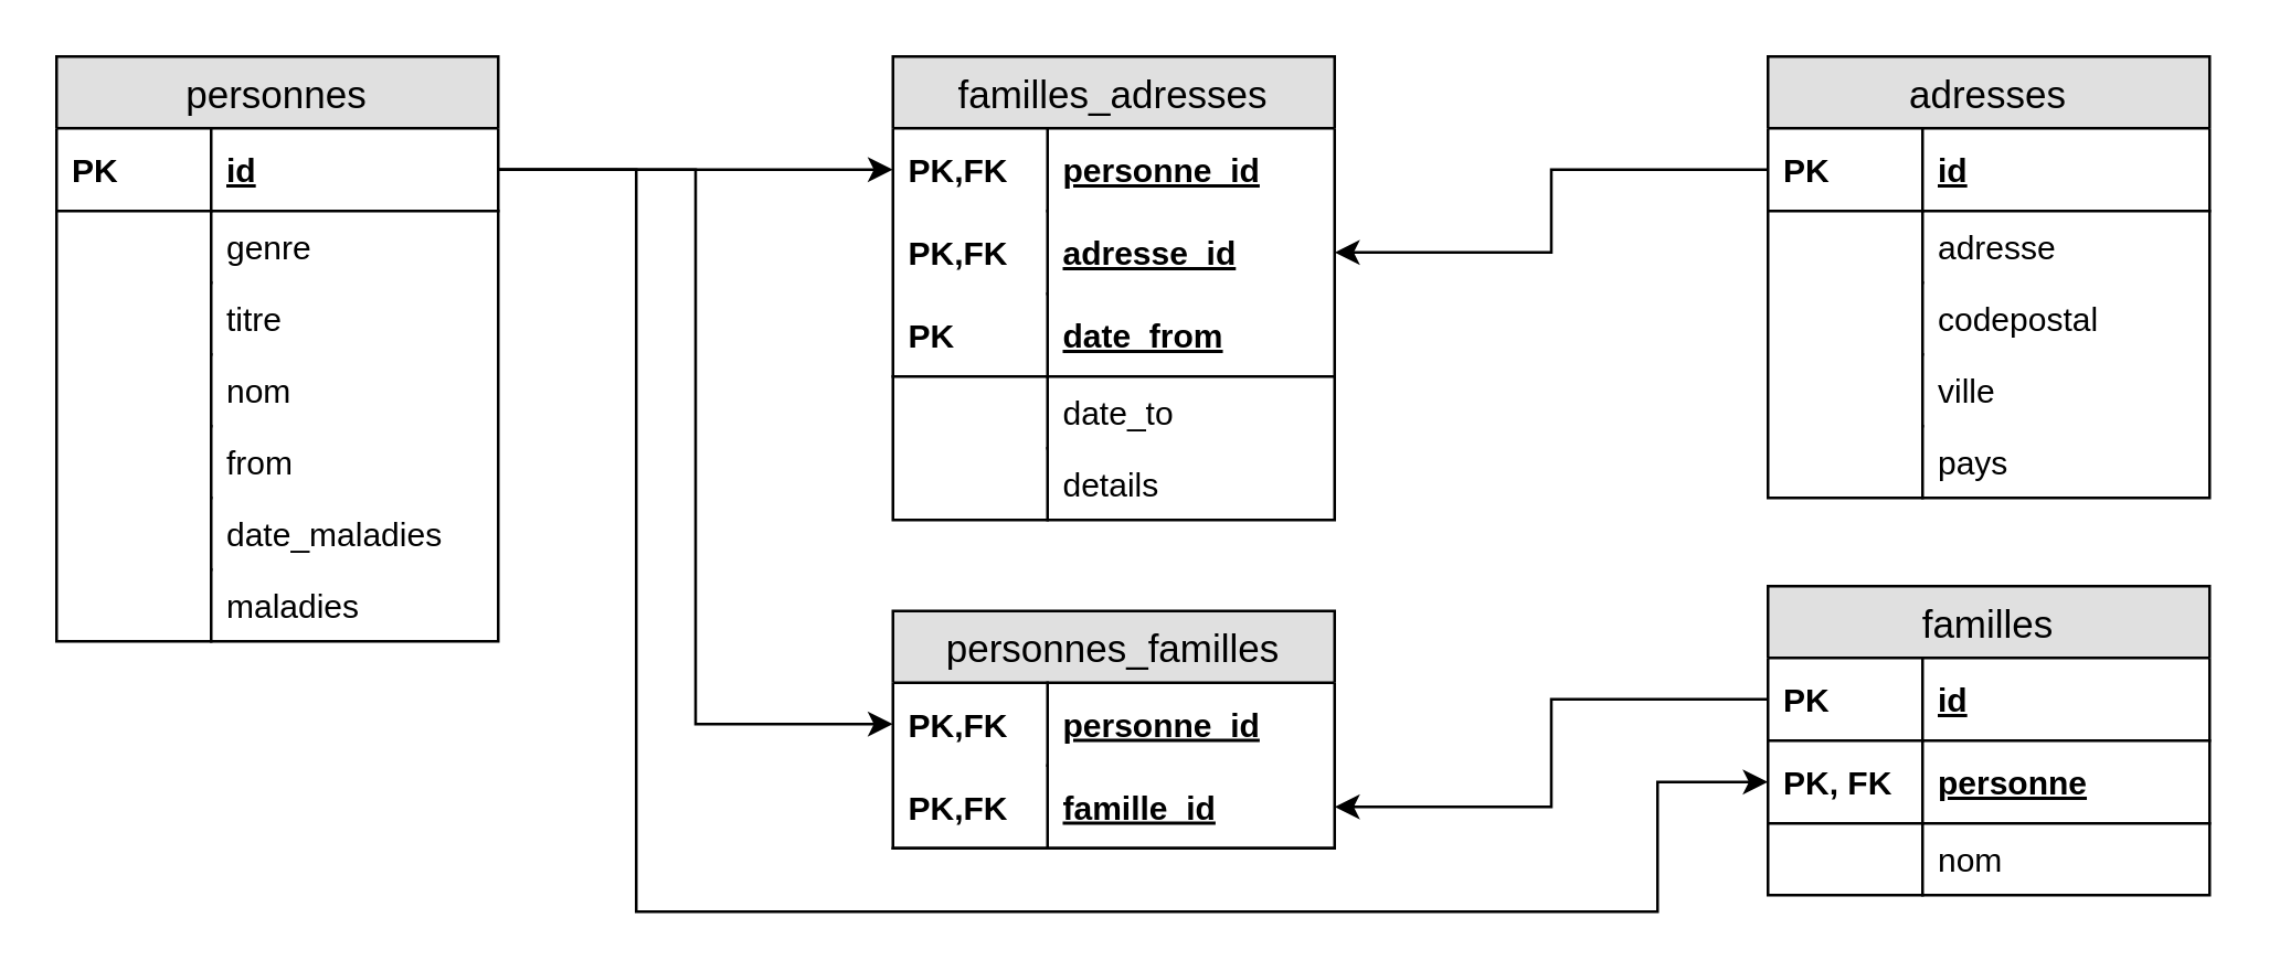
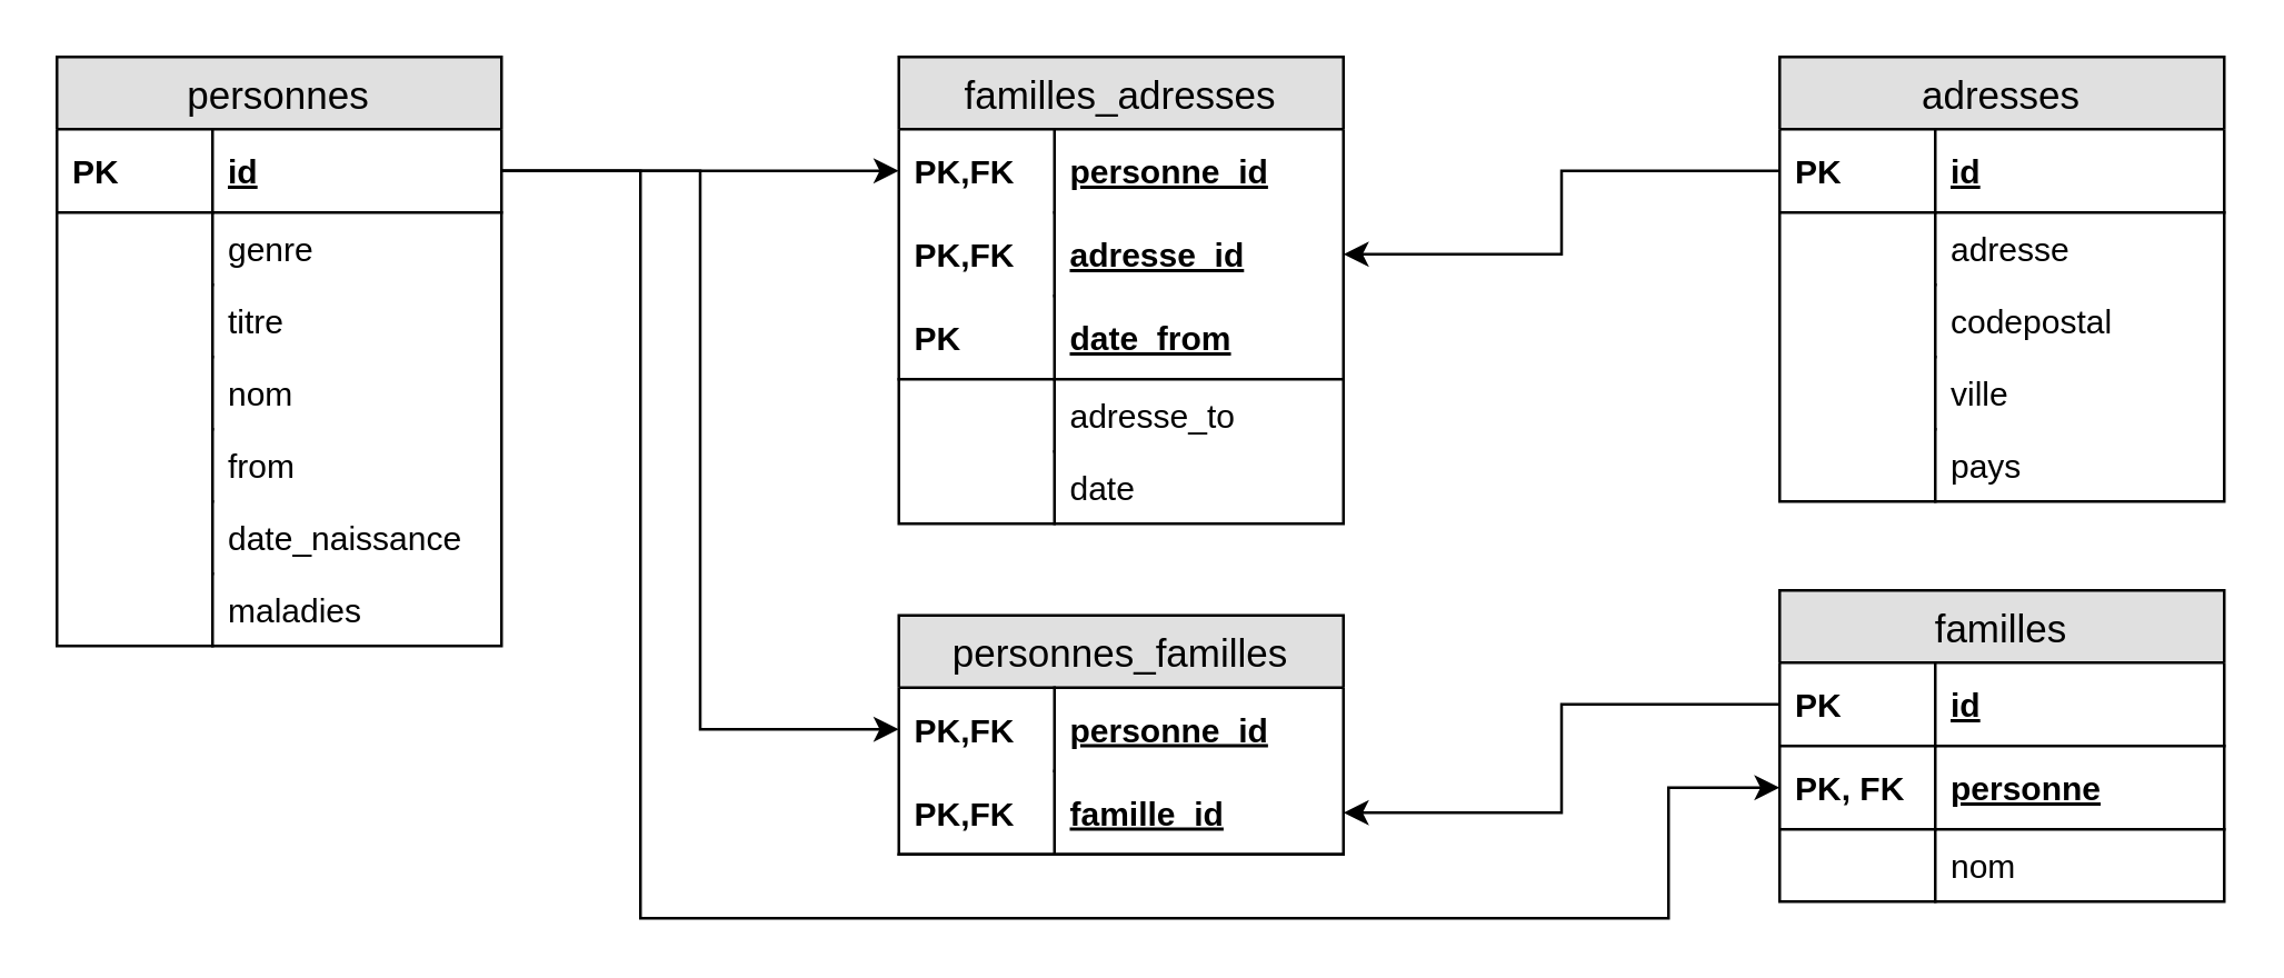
- <mxCell id="35" value="date_to" style="shape=partialRectangle;top=0;left=0;right=0;bottom=0;align=left;verticalAlign=top;fillColor=none;spacingLeft=60;spacingRight=4;overflow=hidden;rotatable=0;points=[[0,0.5],[1,0.5]];portConstraint=eastwest;dropTarget=0;fontSize=12;" parent="28" vertex="1"><mxGeometry y="116" width="160" height="26" as="geometry" /></mxCell>
+ <mxCell id="35" value="adresse_to" style="shape=partialRectangle;top=0;left=0;right=0;bottom=0;align=left;verticalAlign=top;fillColor=none;spacingLeft=60;spacingRight=4;overflow=hidden;rotatable=0;points=[[0,0.5],[1,0.5]];portConstraint=eastwest;dropTarget=0;fontSize=12;" parent="28" vertex="1"><mxGeometry y="116" width="160" height="26" as="geometry" /></mxCell>
- <mxCell id="37" value="details" style="shape=partialRectangle;top=0;left=0;right=0;bottom=0;align=left;verticalAlign=top;fillColor=none;spacingLeft=60;spacingRight=4;overflow=hidden;rotatable=0;points=[[0,0.5],[1,0.5]];portConstraint=eastwest;dropTarget=0;fontSize=12;" parent="28" vertex="1"><mxGeometry y="142" width="160" height="26" as="geometry" /></mxCell>
+ <mxCell id="37" value="date" style="shape=partialRectangle;top=0;left=0;right=0;bottom=0;align=left;verticalAlign=top;fillColor=none;spacingLeft=60;spacingRight=4;overflow=hidden;rotatable=0;points=[[0,0.5],[1,0.5]];portConstraint=eastwest;dropTarget=0;fontSize=12;" parent="28" vertex="1"><mxGeometry y="142" width="160" height="26" as="geometry" /></mxCell>
- <mxCell id="13" value="date_maladies" style="shape=partialRectangle;top=0;left=0;right=0;bottom=0;align=left;verticalAlign=top;fillColor=none;spacingLeft=60;spacingRight=4;overflow=hidden;rotatable=0;points=[[0,0.5],[1,0.5]];portConstraint=eastwest;dropTarget=0;fontSize=12;" parent="2" vertex="1"><mxGeometry y="160" width="160" height="26" as="geometry" /></mxCell>
+ <mxCell id="13" value="date_naissance" style="shape=partialRectangle;top=0;left=0;right=0;bottom=0;align=left;verticalAlign=top;fillColor=none;spacingLeft=60;spacingRight=4;overflow=hidden;rotatable=0;points=[[0,0.5],[1,0.5]];portConstraint=eastwest;dropTarget=0;fontSize=12;" parent="2" vertex="1"><mxGeometry y="160" width="160" height="26" as="geometry" /></mxCell>
